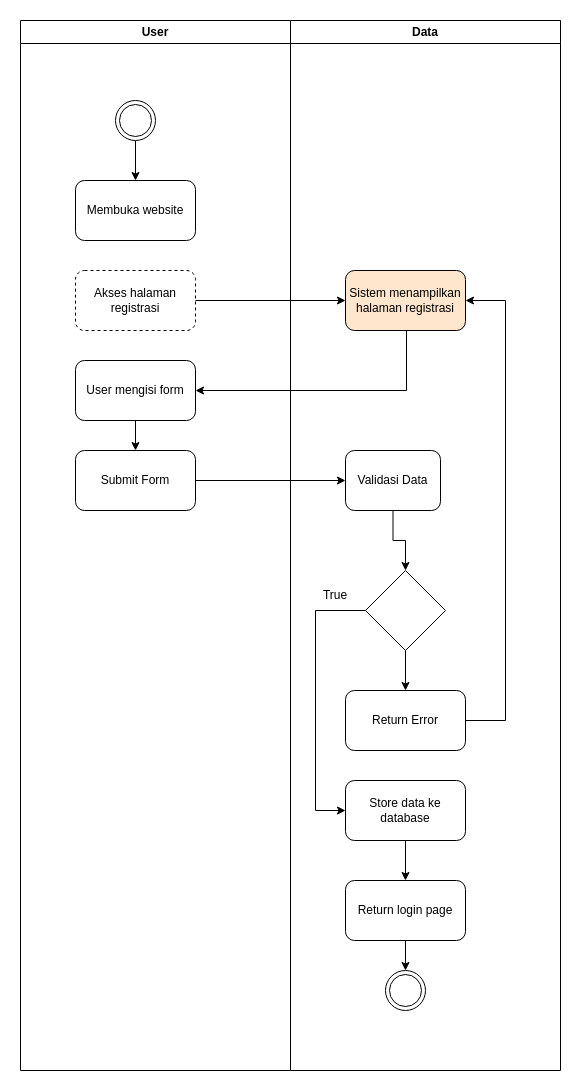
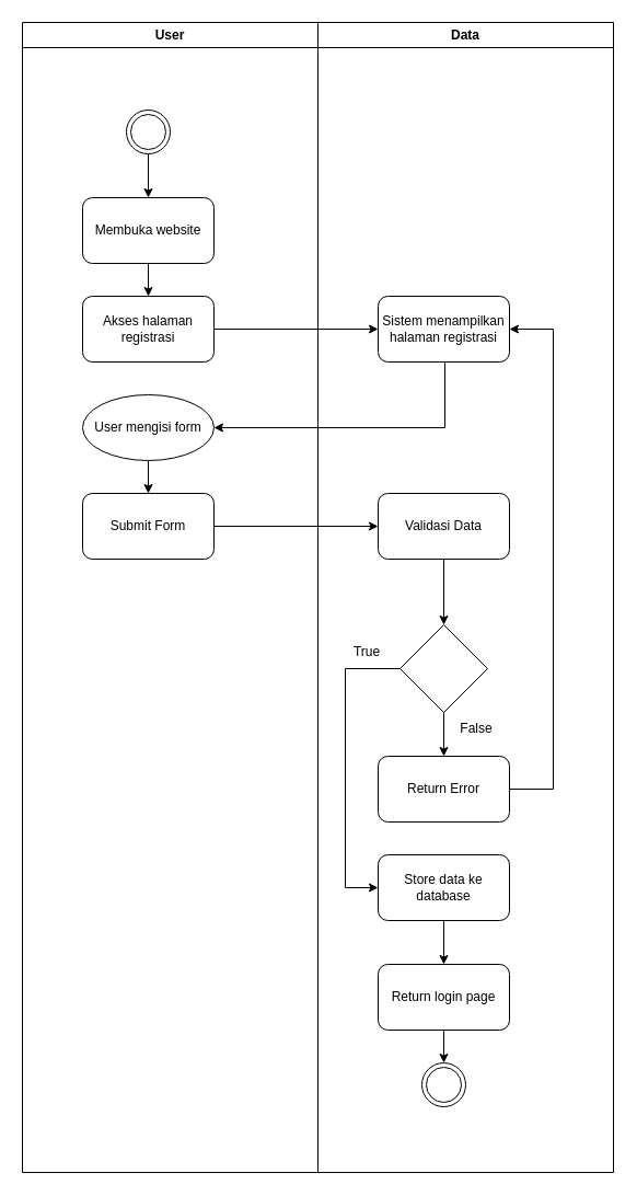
+ <mxCell id="7" style="edgeStyle=orthogonalEdgeStyle;rounded=0;orthogonalLoop=1;jettySize=auto;html=1;entryX=0.5;entryY=0;entryDx=0;entryDy=0;" parent="4" source="8" target="9" edge="1"><mxGeometry relative="1" as="geometry" /></mxCell>
- <mxCell id="9" value="Akses halaman registrasi" style="rounded=1;whiteSpace=wrap;html=1;dashed=1;" parent="4" vertex="1"><mxGeometry x="-215" y="250" width="120" height="60" as="geometry" /></mxCell>
+ <mxCell id="9" value="Akses halaman registrasi" style="rounded=1;whiteSpace=wrap;html=1;" parent="4" vertex="1"><mxGeometry x="-215" y="250" width="120" height="60" as="geometry" /></mxCell>
- <mxCell id="12" value="Sistem menampilkan halaman registrasi" style="rounded=1;whiteSpace=wrap;html=1;fillColor=#ffe6cc;" parent="4" vertex="1"><mxGeometry x="55" y="250" width="120" height="60" as="geometry" /></mxCell>
+ <mxCell id="12" value="Sistem menampilkan halaman registrasi" style="rounded=1;whiteSpace=wrap;html=1;" parent="4" vertex="1"><mxGeometry x="55" y="250" width="120" height="60" as="geometry" /></mxCell>
- <mxCell id="11" value="User mengisi form" style="rounded=1;whiteSpace=wrap;html=1;" parent="4" vertex="1"><mxGeometry x="-215" y="340" width="120" height="60" as="geometry" /></mxCell>
+ <mxCell id="11" value="User mengisi form" style="ellipse;whiteSpace=wrap;html=1;" parent="4" vertex="1"><mxGeometry x="-215" y="340" width="120" height="60" as="geometry" /></mxCell>
- <mxCell id="18" value="Validasi Data" style="rounded=1;whiteSpace=wrap;html=1;" parent="4" vertex="1"><mxGeometry x="55" y="430" width="95" height="60" as="geometry" /></mxCell>
+ <mxCell id="18" value="Validasi Data" style="rounded=1;whiteSpace=wrap;html=1;" parent="4" vertex="1"><mxGeometry x="55" y="430" width="120" height="60" as="geometry" /></mxCell>
+ <mxCell id="26" value="False" style="text;html=1;align=center;verticalAlign=middle;whiteSpace=wrap;rounded=0;" parent="4" vertex="1"><mxGeometry x="115" y="630" width="60" height="30" as="geometry" /></mxCell>
